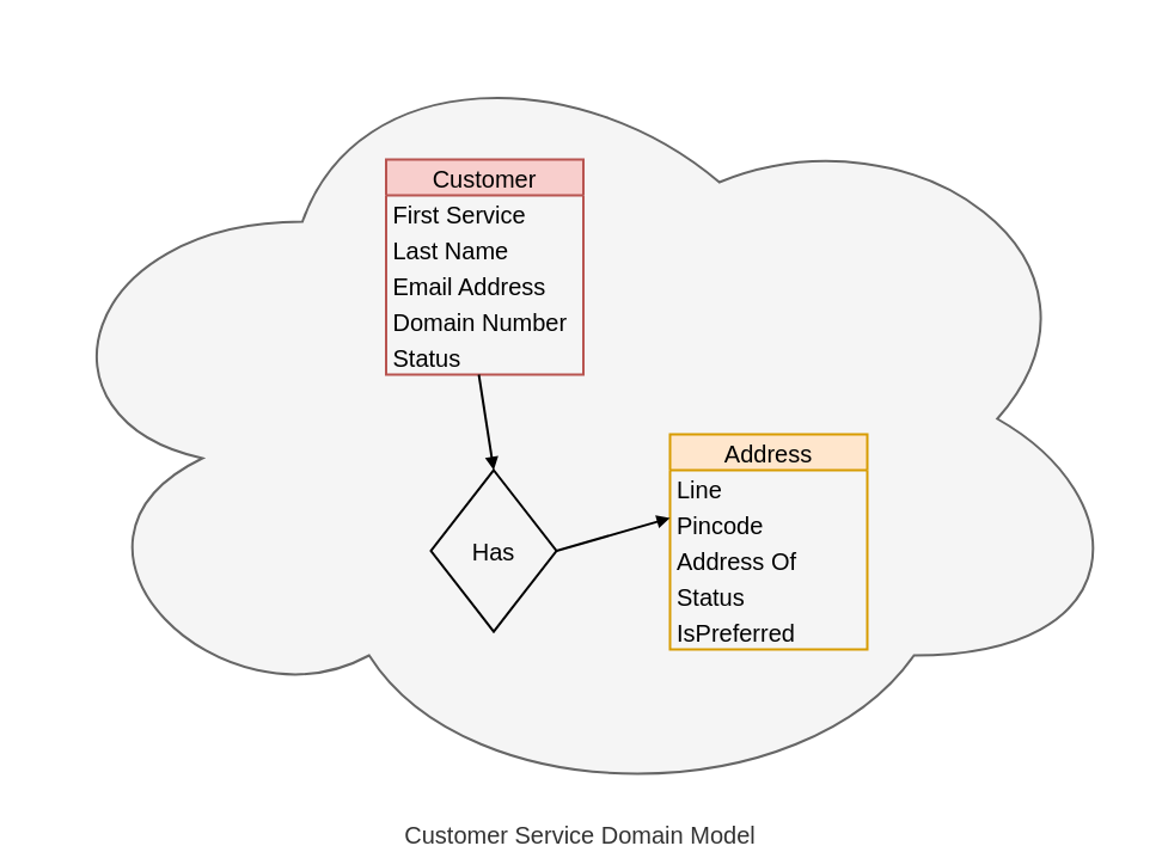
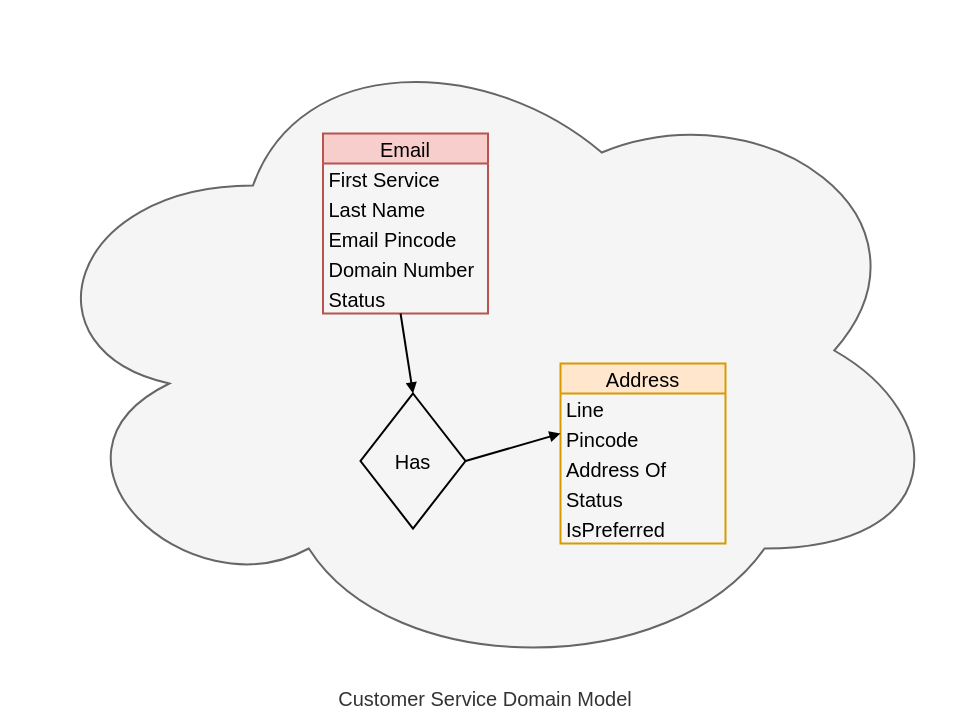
- <mxCell id="3" value="Customer" style="swimlane;fontStyle=0;childLayout=stackLayout;horizontal=1;startSize=30;horizontalStack=0;resizeParent=1;resizeParentMax=0;resizeLast=0;collapsible=1;marginBottom=0;fillColor=#f8cecc;strokeColor=#b85450;fontSize=20;strokeWidth=2;" parent="1" vertex="1"><mxGeometry x="322.5" y="133" width="165" height="180" as="geometry" /></mxCell>
+ <mxCell id="3" value="Email" style="swimlane;fontStyle=0;childLayout=stackLayout;horizontal=1;startSize=30;horizontalStack=0;resizeParent=1;resizeParentMax=0;resizeLast=0;collapsible=1;marginBottom=0;fillColor=#f8cecc;strokeColor=#b85450;fontSize=20;strokeWidth=2;" parent="1" vertex="1"><mxGeometry x="322.5" y="133" width="165" height="180" as="geometry" /></mxCell>
- <mxCell id="6" value="Email Address" style="text;strokeColor=none;fillColor=none;align=left;verticalAlign=middle;spacingLeft=4;spacingRight=4;overflow=hidden;points=[[0,0.5],[1,0.5]];portConstraint=eastwest;rotatable=0;fontSize=20;strokeWidth=2;" parent="3" vertex="1"><mxGeometry y="90" width="165" height="30" as="geometry" /></mxCell>
+ <mxCell id="6" value="Email Pincode" style="text;strokeColor=none;fillColor=none;align=left;verticalAlign=middle;spacingLeft=4;spacingRight=4;overflow=hidden;points=[[0,0.5],[1,0.5]];portConstraint=eastwest;rotatable=0;fontSize=20;strokeWidth=2;" parent="3" vertex="1"><mxGeometry y="90" width="165" height="30" as="geometry" /></mxCell>
